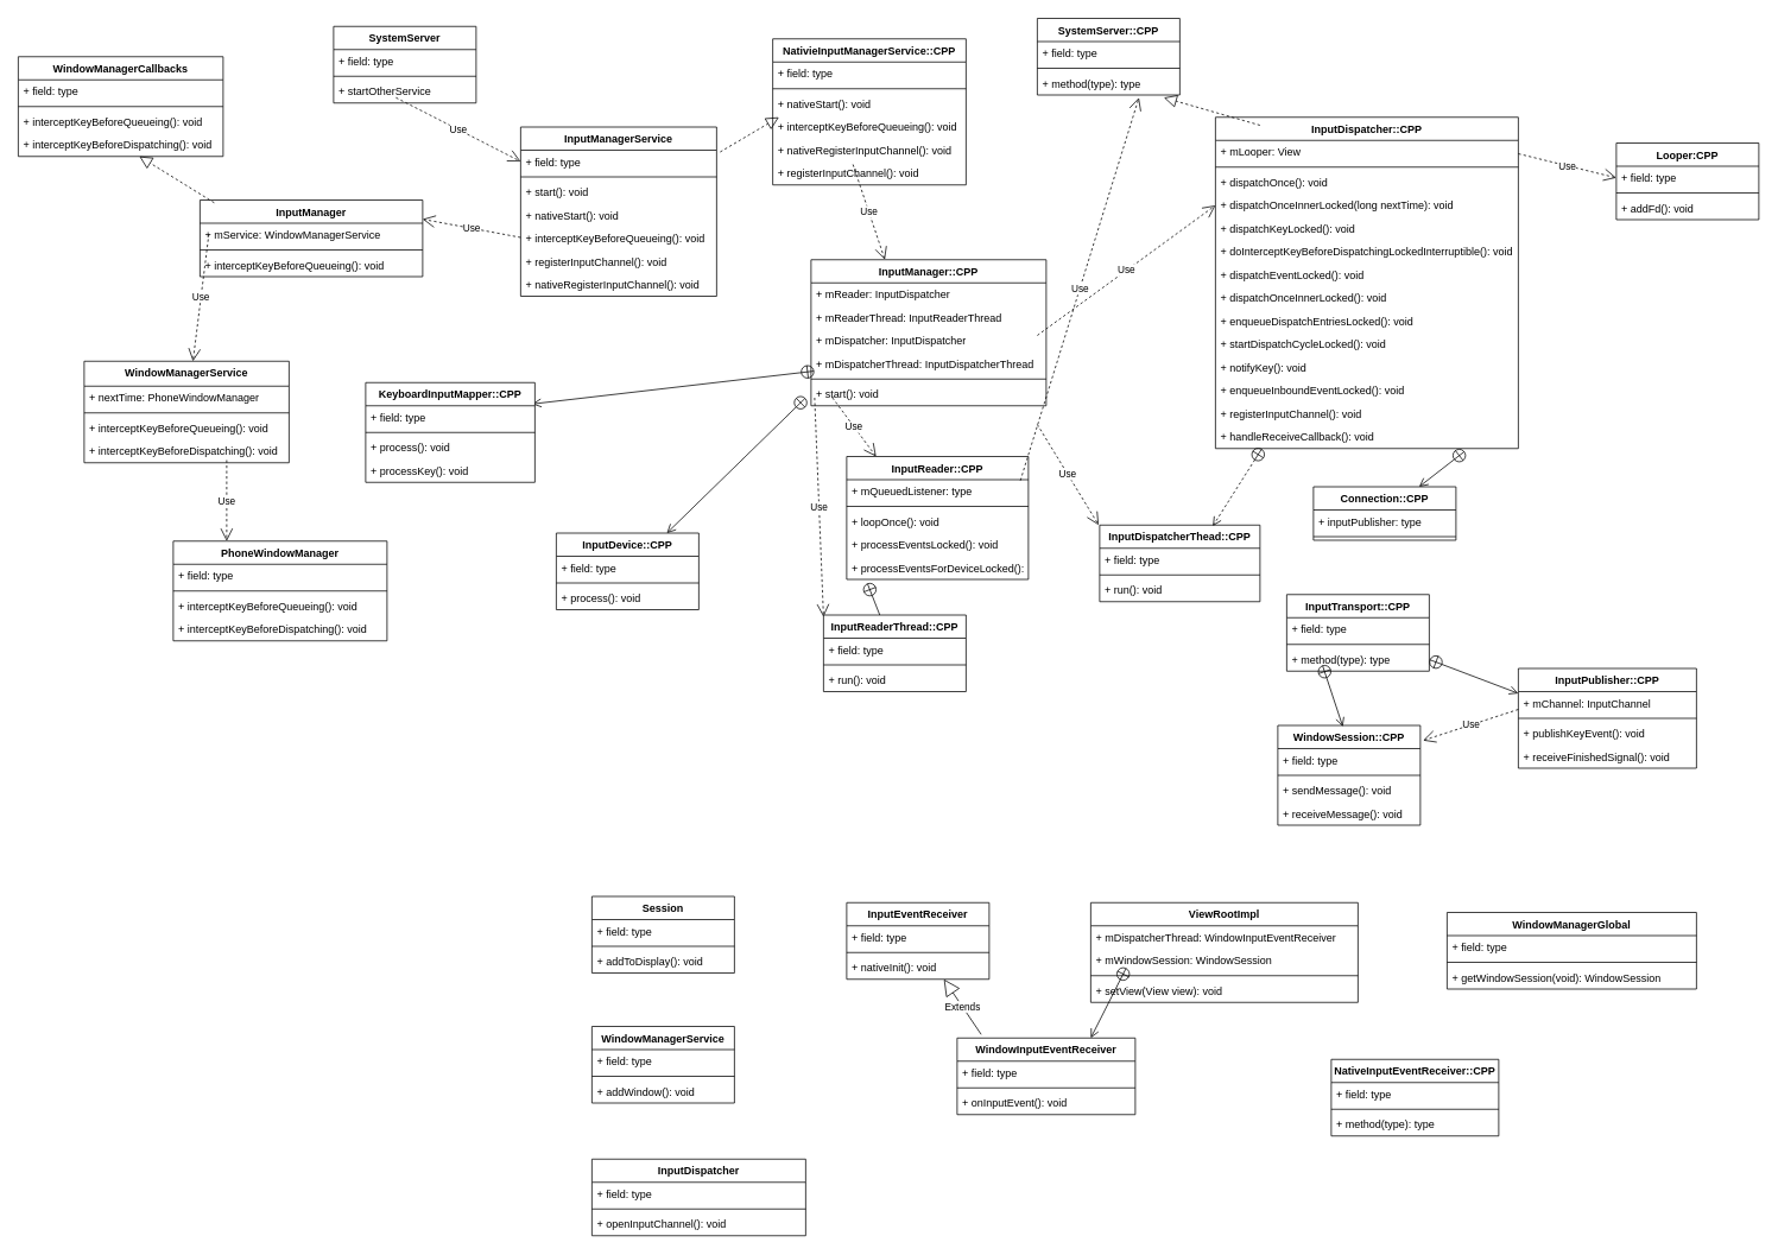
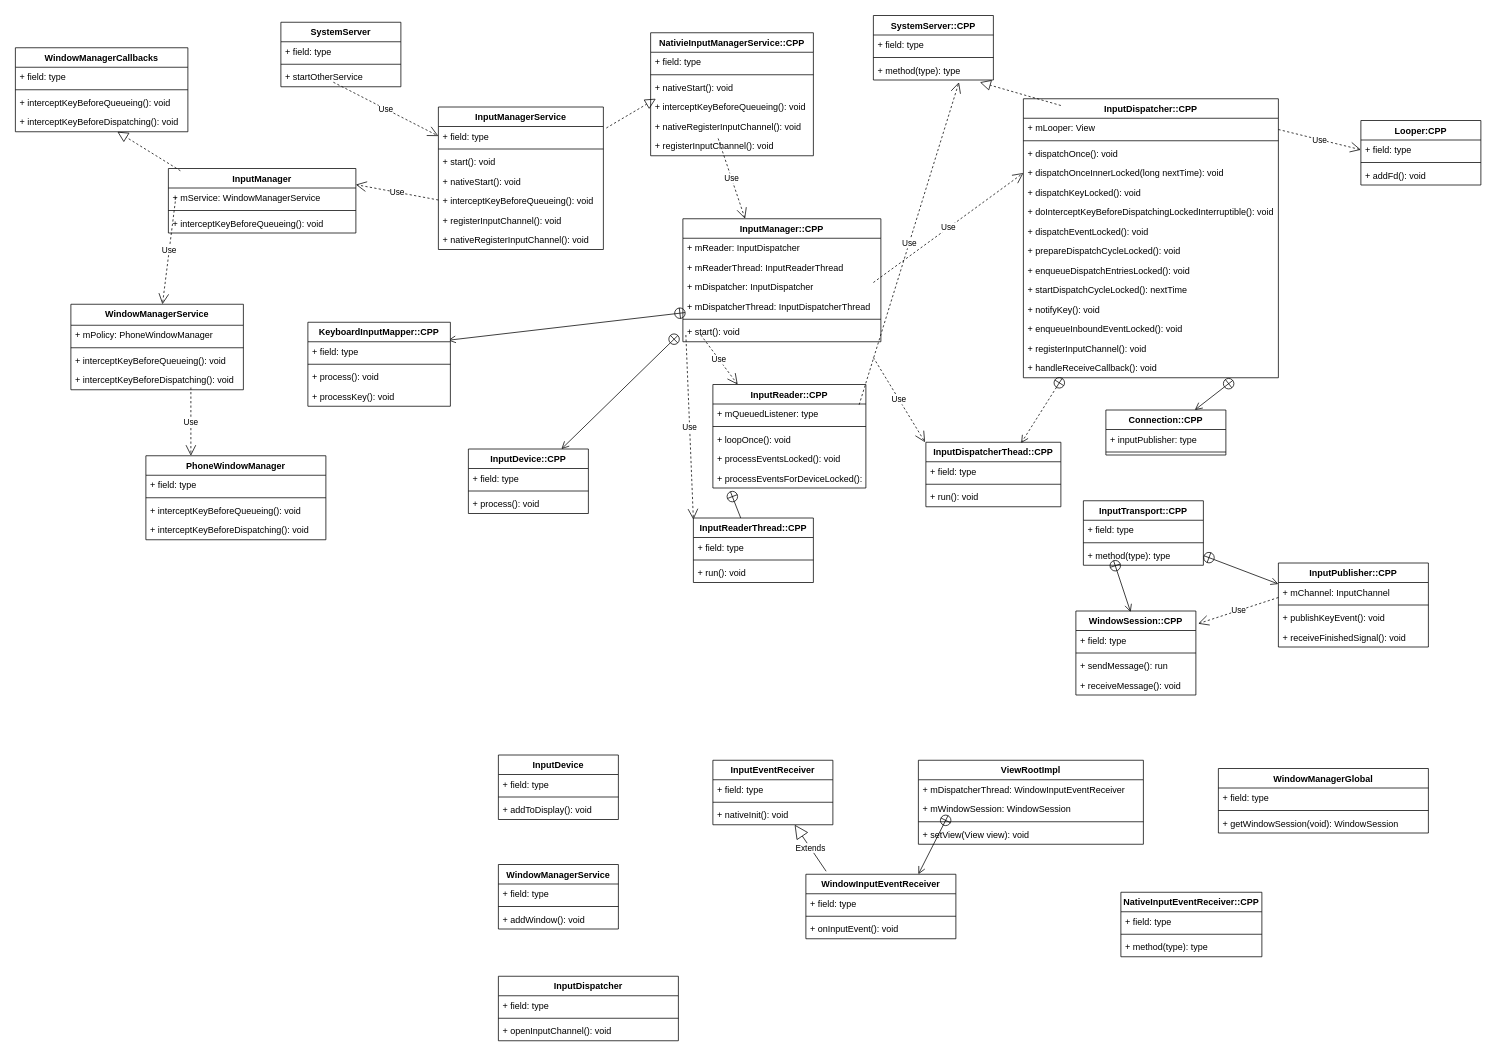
- <mxCell id="46" value="+ dispatchOnceInnerLocked(): void&#10;" style="text;strokeColor=none;fillColor=none;align=left;verticalAlign=top;spacingLeft=4;spacingRight=4;overflow=hidden;rotatable=0;points=[[0,0.5],[1,0.5]];portConstraint=eastwest;" parent="36" vertex="1"><mxGeometry y="190" width="340" height="26" as="geometry" /></mxCell>
+ <mxCell id="46" value="+ prepareDispatchCycleLocked(): void&#10;" style="text;strokeColor=none;fillColor=none;align=left;verticalAlign=top;spacingLeft=4;spacingRight=4;overflow=hidden;rotatable=0;points=[[0,0.5],[1,0.5]];portConstraint=eastwest;" parent="36" vertex="1"><mxGeometry y="190" width="340" height="26" as="geometry" /></mxCell>
- <mxCell id="48" value="+ startDispatchCycleLocked(): void&#10;" style="text;strokeColor=none;fillColor=none;align=left;verticalAlign=top;spacingLeft=4;spacingRight=4;overflow=hidden;rotatable=0;points=[[0,0.5],[1,0.5]];portConstraint=eastwest;" parent="36" vertex="1"><mxGeometry y="242" width="340" height="26" as="geometry" /></mxCell>
+ <mxCell id="48" value="+ startDispatchCycleLocked(): nextTime&#10;" style="text;strokeColor=none;fillColor=none;align=left;verticalAlign=top;spacingLeft=4;spacingRight=4;overflow=hidden;rotatable=0;points=[[0,0.5],[1,0.5]];portConstraint=eastwest;" parent="36" vertex="1"><mxGeometry y="242" width="340" height="26" as="geometry" /></mxCell>
- <mxCell id="78" value="+ nextTime: PhoneWindowManager&#10;" style="text;strokeColor=none;fillColor=none;align=left;verticalAlign=top;spacingLeft=4;spacingRight=4;overflow=hidden;rotatable=0;points=[[0,0.5],[1,0.5]];portConstraint=eastwest;" parent="77" vertex="1"><mxGeometry y="28" width="230" height="26" as="geometry" /></mxCell>
+ <mxCell id="78" value="+ mPolicy: PhoneWindowManager&#10;" style="text;strokeColor=none;fillColor=none;align=left;verticalAlign=top;spacingLeft=4;spacingRight=4;overflow=hidden;rotatable=0;points=[[0,0.5],[1,0.5]];portConstraint=eastwest;" parent="77" vertex="1"><mxGeometry y="28" width="230" height="26" as="geometry" /></mxCell>
- <mxCell id="116" value="+ sendMessage(): void&#10;" style="text;strokeColor=none;fillColor=none;align=left;verticalAlign=top;spacingLeft=4;spacingRight=4;overflow=hidden;rotatable=0;points=[[0,0.5],[1,0.5]];portConstraint=eastwest;" parent="113" vertex="1"><mxGeometry y="60" width="160" height="26" as="geometry" /></mxCell>
+ <mxCell id="116" value="+ sendMessage(): run&#10;" style="text;strokeColor=none;fillColor=none;align=left;verticalAlign=top;spacingLeft=4;spacingRight=4;overflow=hidden;rotatable=0;points=[[0,0.5],[1,0.5]];portConstraint=eastwest;" parent="113" vertex="1"><mxGeometry y="60" width="160" height="26" as="geometry" /></mxCell>
- <mxCell id="83" value="Session" style="swimlane;fontStyle=1;align=center;verticalAlign=top;childLayout=stackLayout;horizontal=1;startSize=26;horizontalStack=0;resizeParent=1;resizeParentMax=0;resizeLast=0;collapsible=1;marginBottom=0;" parent="1" vertex="1"><mxGeometry x="664" y="1006" width="160" height="86" as="geometry" /></mxCell>
+ <mxCell id="83" value="InputDevice" style="swimlane;fontStyle=1;align=center;verticalAlign=top;childLayout=stackLayout;horizontal=1;startSize=26;horizontalStack=0;resizeParent=1;resizeParentMax=0;resizeLast=0;collapsible=1;marginBottom=0;" parent="1" vertex="1"><mxGeometry x="664" y="1006" width="160" height="86" as="geometry" /></mxCell>
